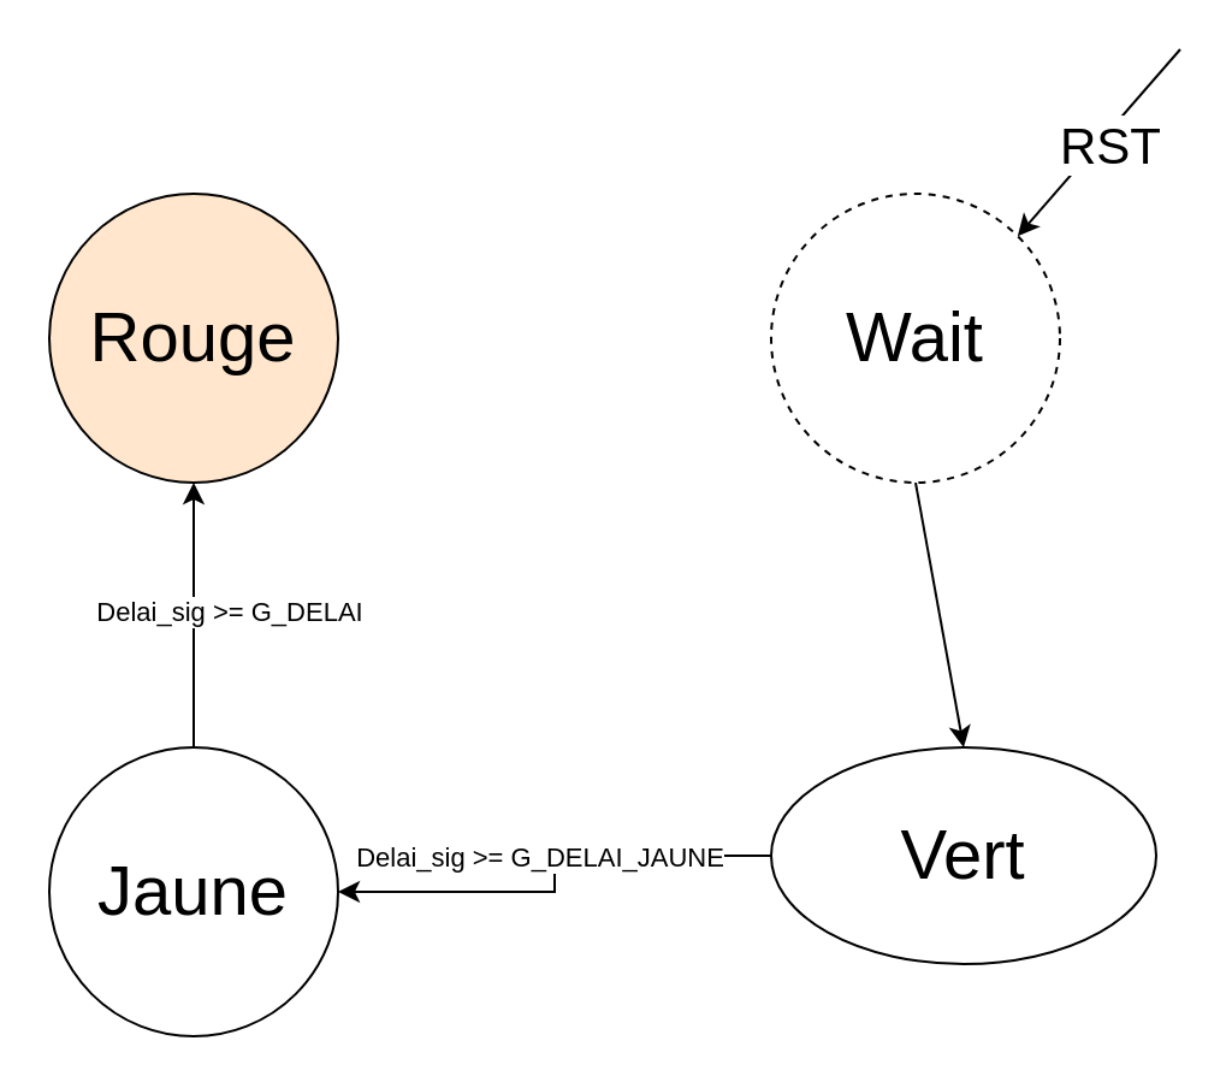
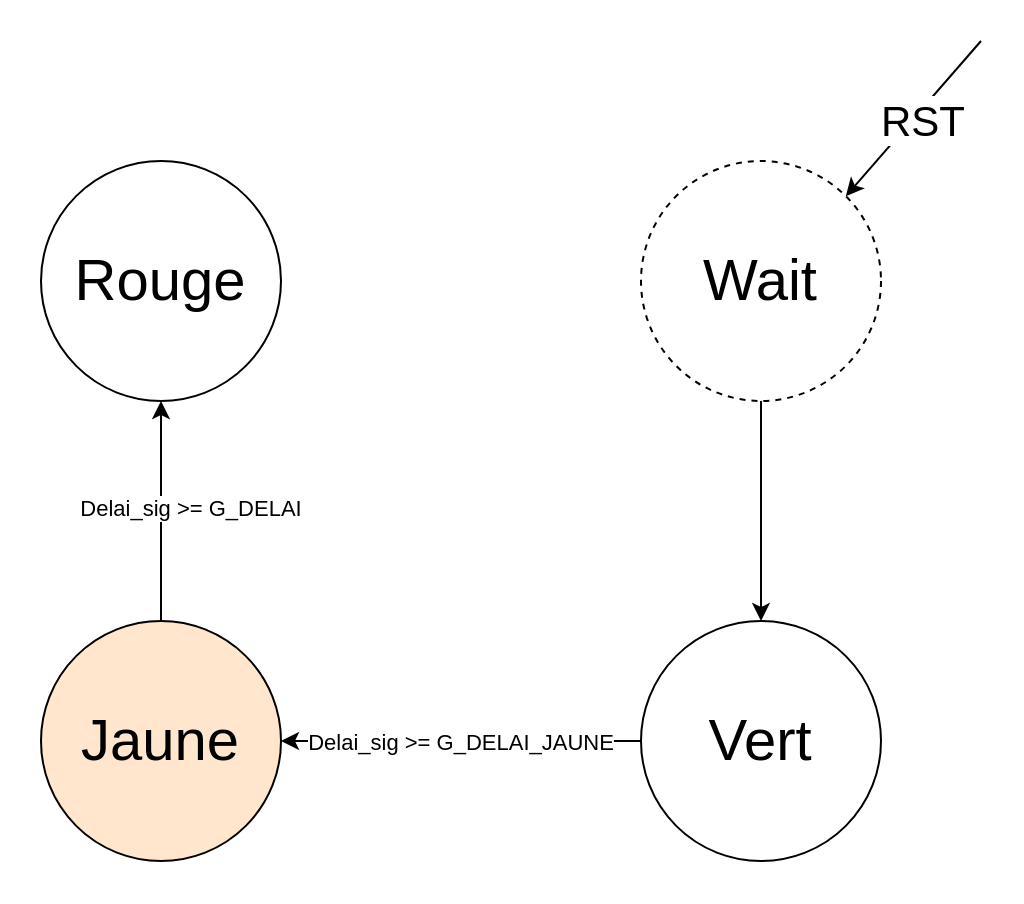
- <mxCell id="12" value="&lt;font style=&quot;font-size: 29px;&quot;&gt;Rouge&lt;/font&gt;" style="ellipse;whiteSpace=wrap;html=1;aspect=fixed;fillColor=#ffe6cc;" vertex="1" parent="1"><mxGeometry x="20" y="80" width="120" height="120" as="geometry" /></mxCell>
+ <mxCell id="12" value="&lt;font style=&quot;font-size: 29px;&quot;&gt;Rouge&lt;/font&gt;" style="ellipse;whiteSpace=wrap;html=1;aspect=fixed;" vertex="1" parent="1"><mxGeometry x="20" y="80" width="120" height="120" as="geometry" /></mxCell>
- <mxCell id="9" value="&lt;span style=&quot;font-size: 29px;&quot;&gt;Vert&lt;/span&gt;" style="ellipse;whiteSpace=wrap;html=1;aspect=fixed;" parent="1" vertex="1"><mxGeometry x="320" y="310" width="160" height="90" as="geometry" /></mxCell>
+ <mxCell id="9" value="&lt;span style=&quot;font-size: 29px;&quot;&gt;Vert&lt;/span&gt;" style="ellipse;whiteSpace=wrap;html=1;aspect=fixed;" parent="1" vertex="1"><mxGeometry x="320" y="310" width="120" height="120" as="geometry" /></mxCell>
- <mxCell id="6" value="&lt;font style=&quot;font-size: 29px;&quot;&gt;Jaune&lt;br&gt;&lt;/font&gt;" style="ellipse;whiteSpace=wrap;html=1;aspect=fixed;" parent="1" vertex="1"><mxGeometry x="20" y="310" width="120" height="120" as="geometry" /></mxCell>
+ <mxCell id="6" value="&lt;font style=&quot;font-size: 29px;&quot;&gt;Jaune&lt;br&gt;&lt;/font&gt;" style="ellipse;whiteSpace=wrap;html=1;aspect=fixed;fillColor=#ffe6cc;" parent="1" vertex="1"><mxGeometry x="20" y="310" width="120" height="120" as="geometry" /></mxCell>
